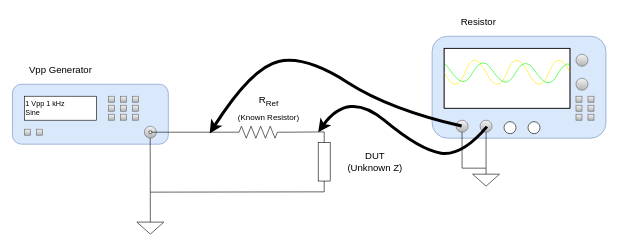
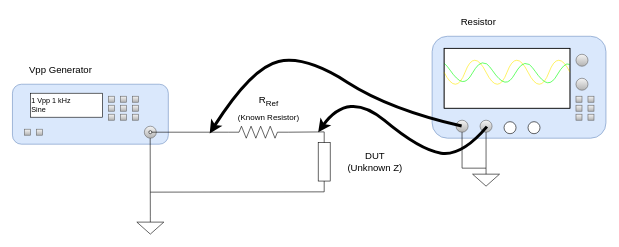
- <mxCell id="3" value="1 Vpp 1 kHz&lt;div&gt;Sine&lt;/div&gt;" style="rounded=0;whiteSpace=wrap;html=1;align=left;" vertex="1" parent="1"><mxGeometry x="40" y="160" width="120" height="40" as="geometry" /></mxCell>
+ <mxCell id="3" value="1 Vpp 1 kHz&lt;div&gt;Sine&lt;/div&gt;" style="rounded=0;whiteSpace=wrap;html=1;align=left;" vertex="1" parent="1"><mxGeometry x="50" y="155" width="120" height="40" as="geometry" /></mxCell>
